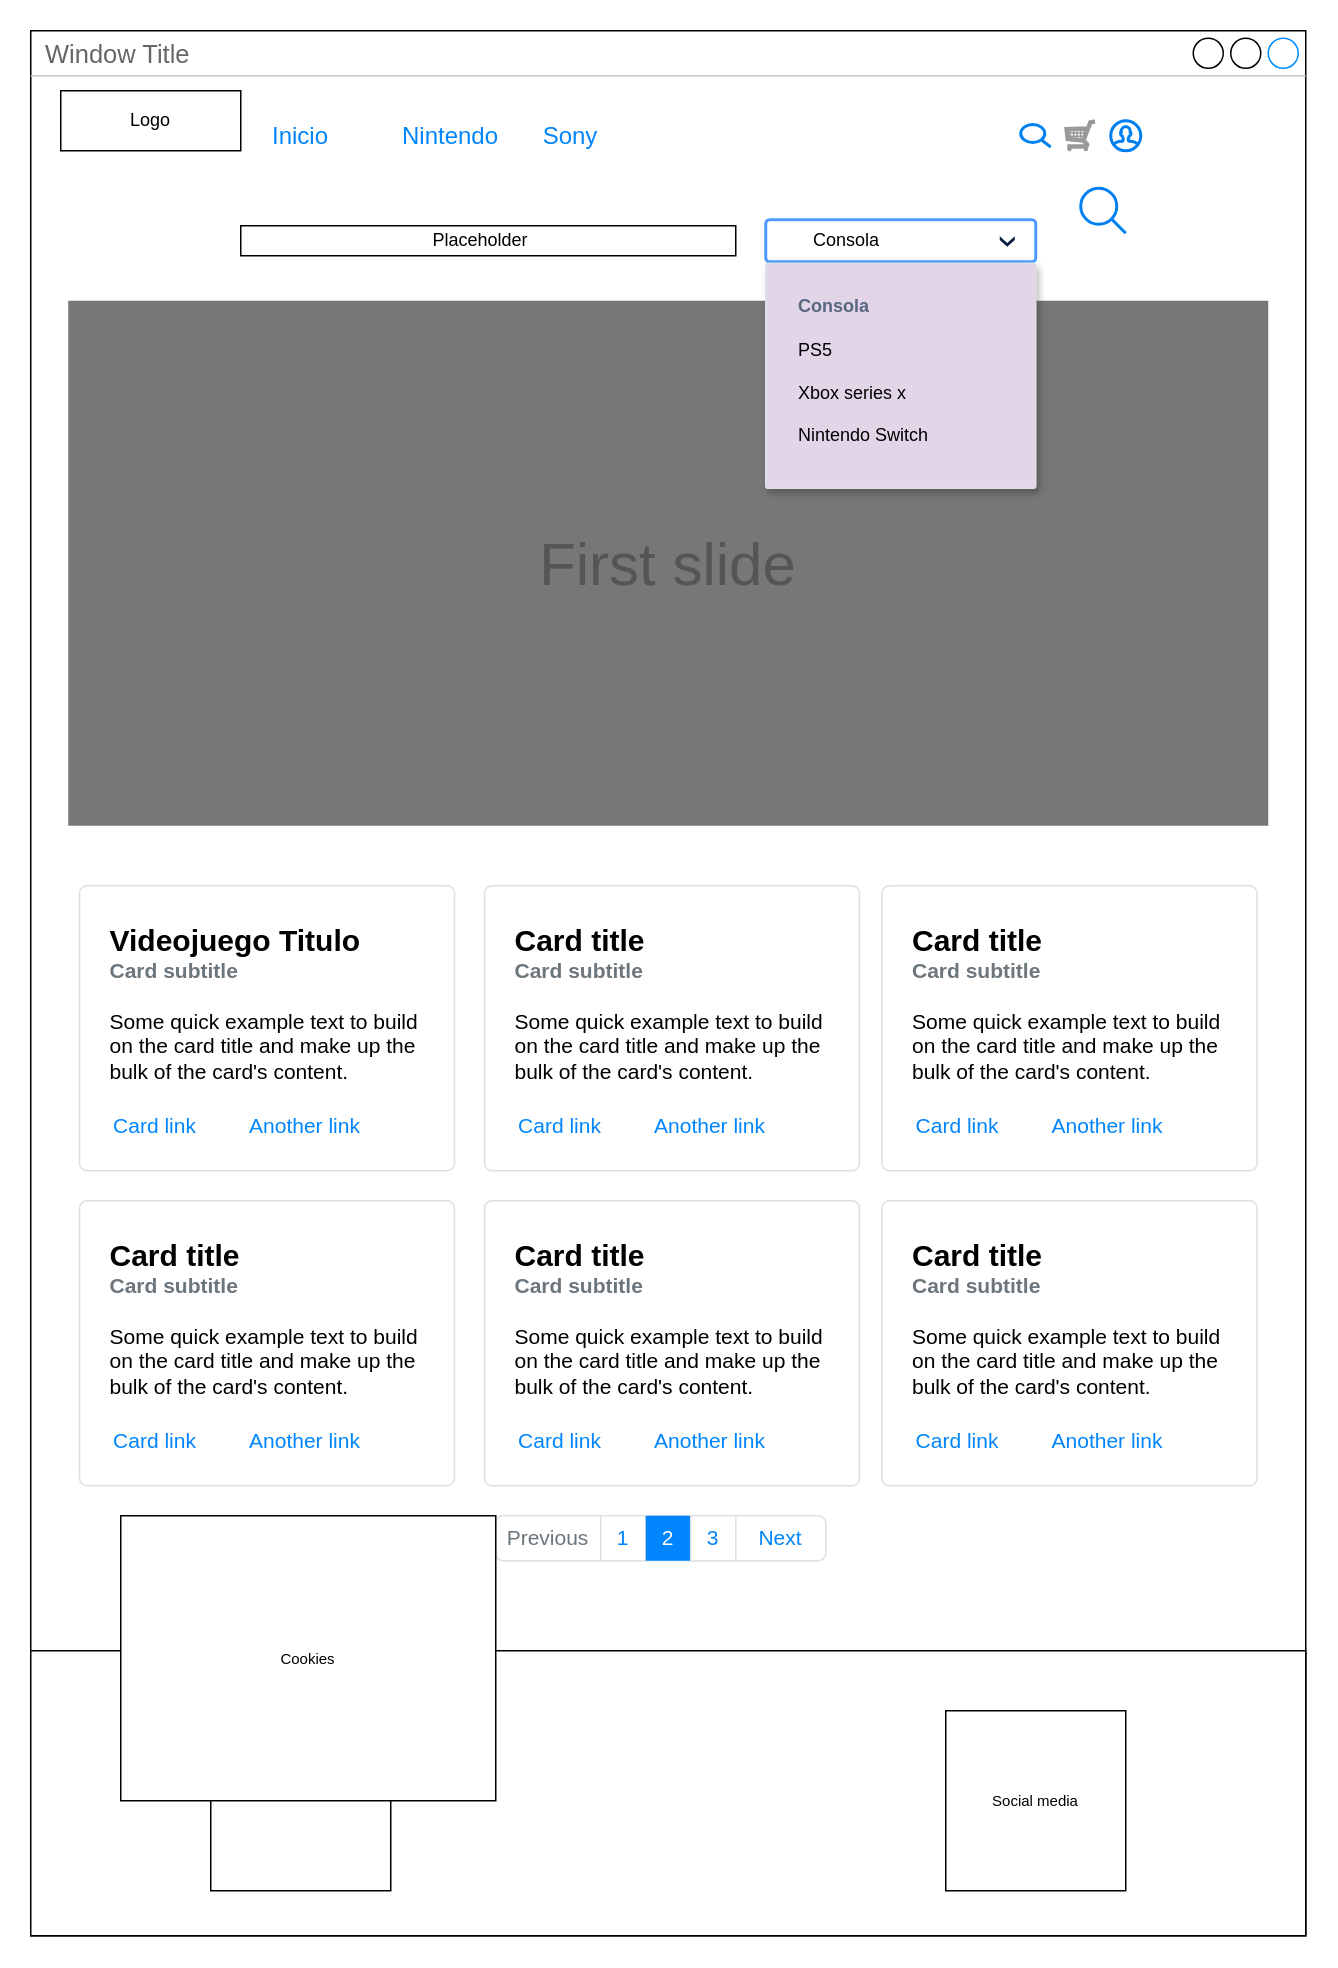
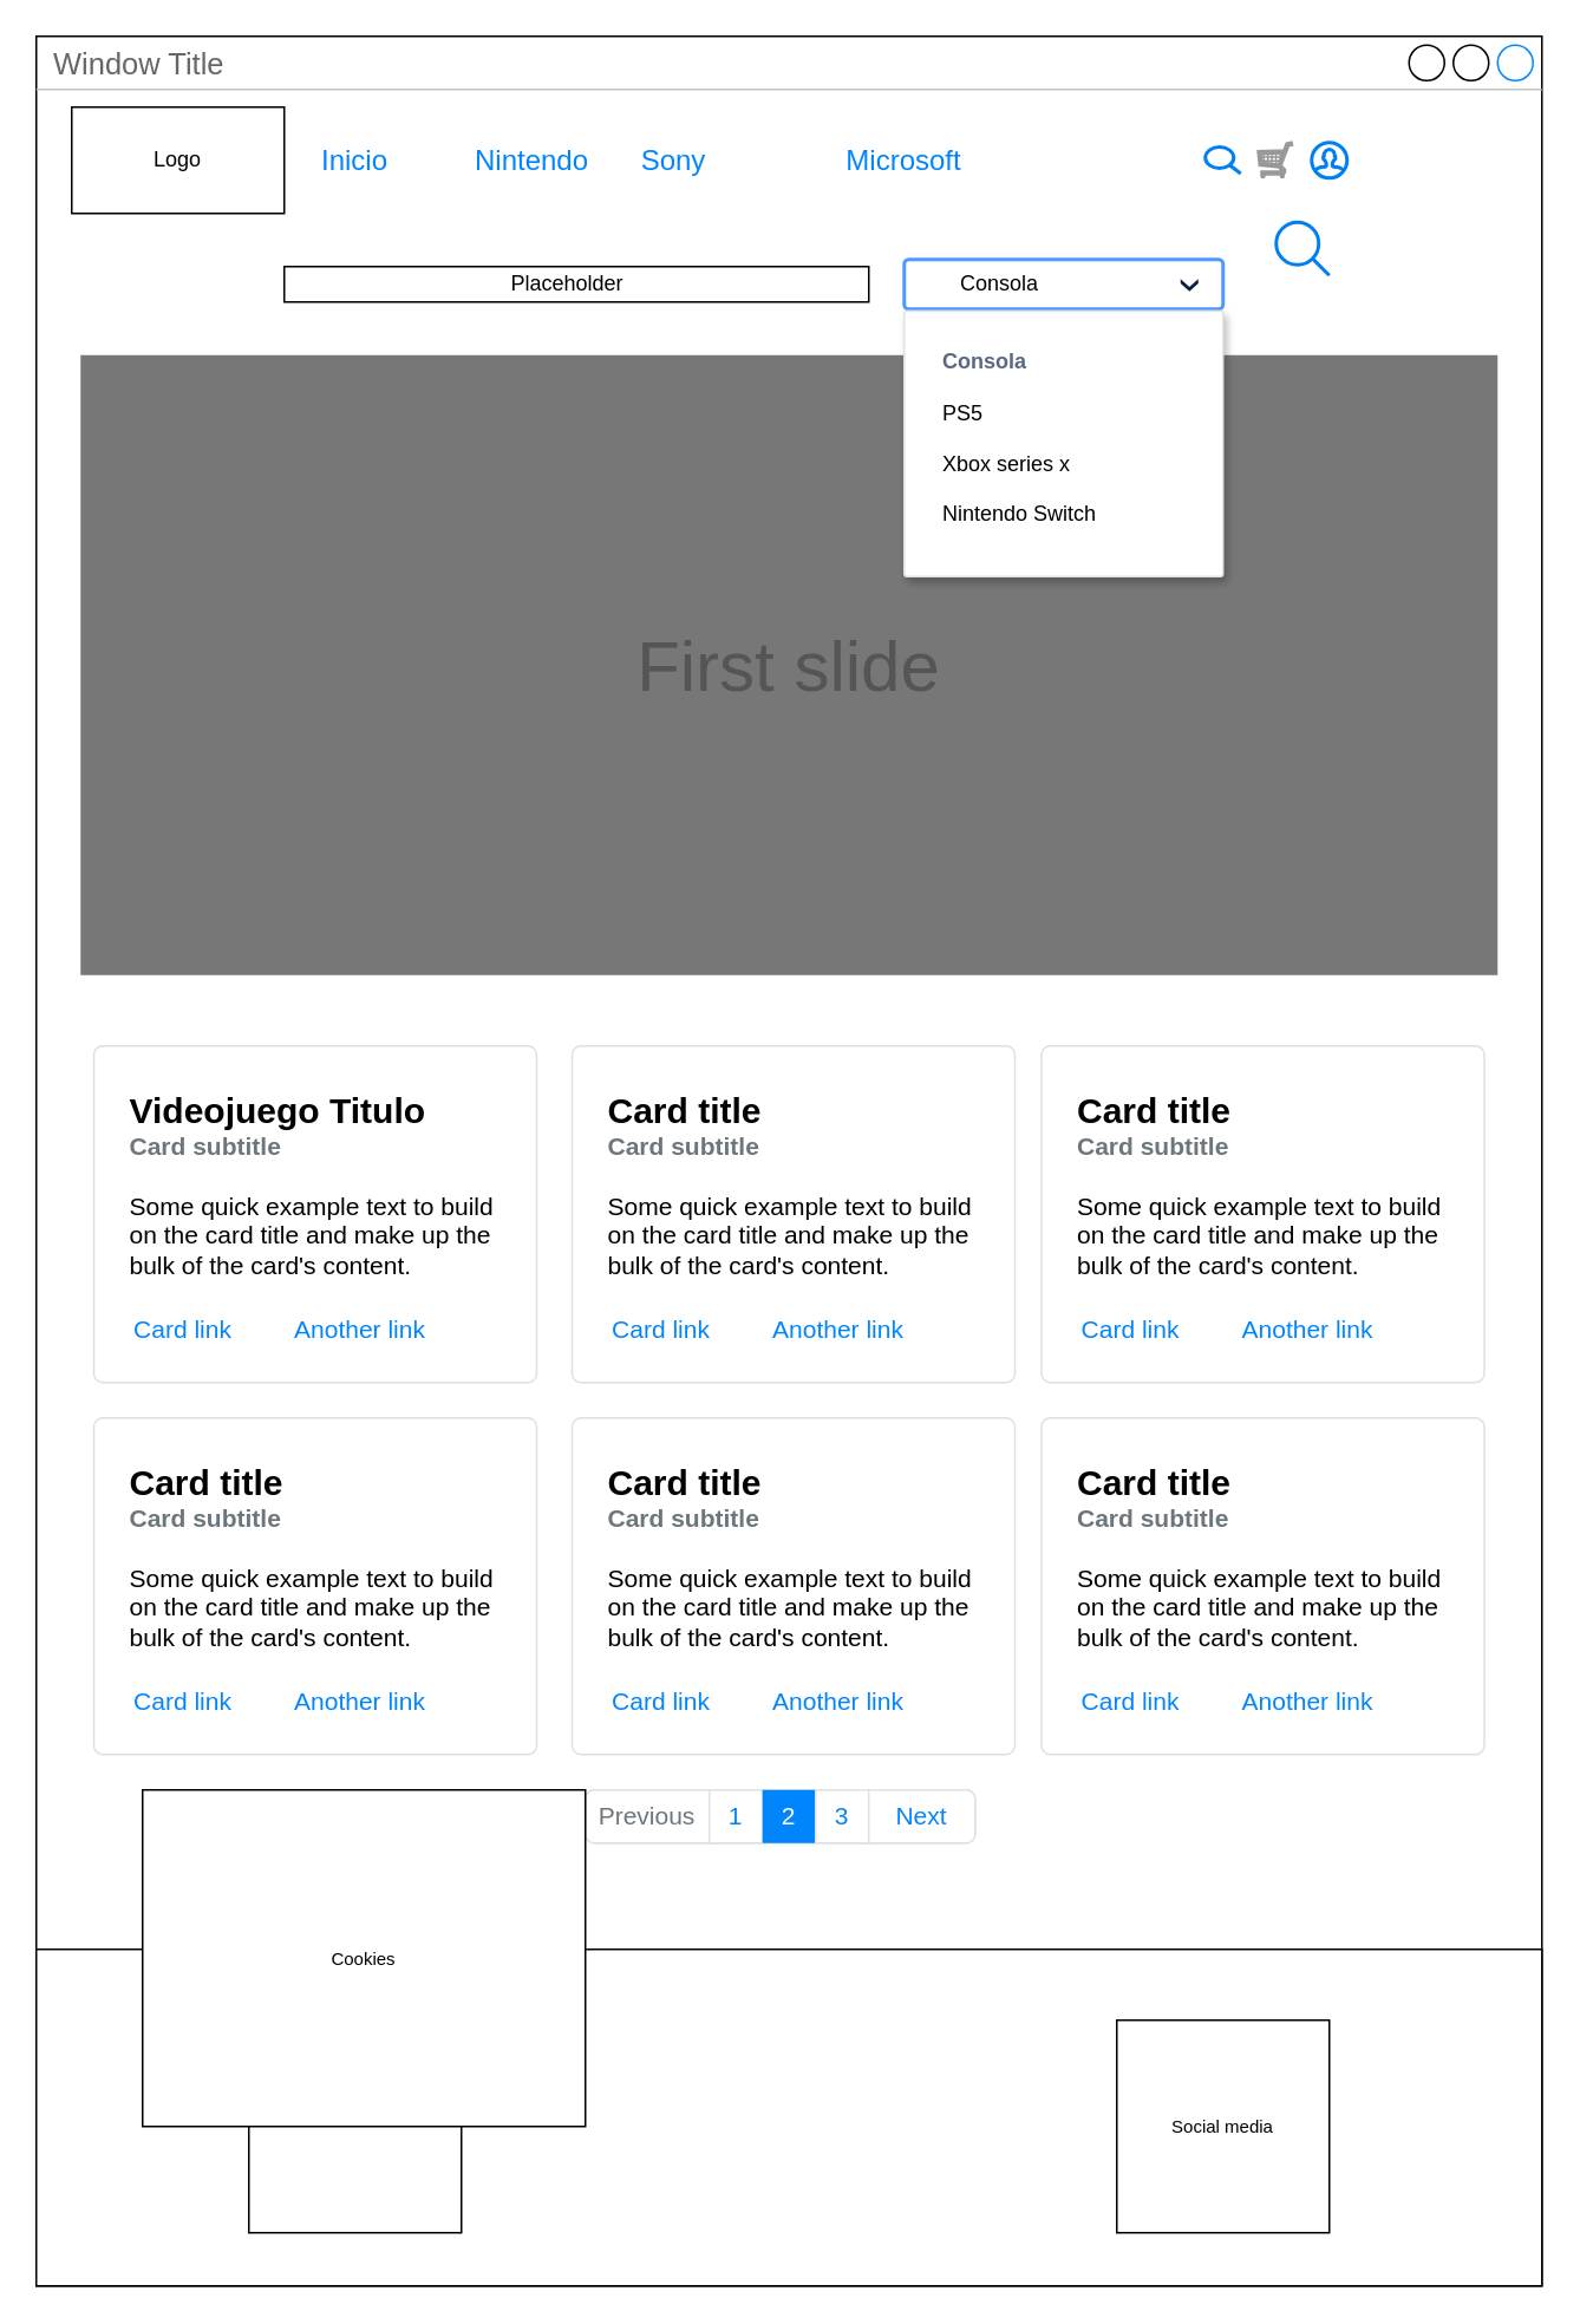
- <mxCell id="5" value="Logo" style="rounded=0;whiteSpace=wrap;html=1;" vertex="1" parent="1"><mxGeometry x="40" y="60" width="120" height="40" as="geometry" /></mxCell>
+ <mxCell id="5" value="Logo" style="rounded=0;whiteSpace=wrap;html=1;" vertex="1" parent="1"><mxGeometry x="40" y="60" width="120" height="60" as="geometry" /></mxCell>
+ <mxCell id="10" value="Microsoft" style="html=1;shadow=0;dashed=0;shape=mxgraph.bootstrap.rrect;rSize=5;strokeColor=none;strokeWidth=1;fillColor=none;fontColor=#0085FC;whiteSpace=wrap;align=center;verticalAlign=middle;spacingLeft=0;fontStyle=0;fontSize=16;spacing=5;" vertex="1" parent="1"><mxGeometry x="480" y="70" width="60" height="40" as="geometry" /></mxCell>
- <mxCell id="41" value="&lt;font color=&quot;#596780&quot;&gt;&lt;b&gt;Consola&lt;br&gt;&lt;/b&gt;&lt;/font&gt;&lt;br&gt;&lt;div&gt;&lt;div&gt;PS5&lt;/div&gt;&lt;br&gt;&lt;div&gt;Xbox series x&lt;/div&gt;&lt;br&gt;&lt;div&gt;Nintendo Switch&lt;/div&gt;&lt;div&gt;&lt;br&gt;&lt;/div&gt;&lt;/div&gt;" style="html=1;rounded=1;fillColor=#e1d5e7;strokeColor=#DFE1E5;fontSize=12;align=left;fontColor=#000000;shadow=1;arcSize=1;whiteSpace=wrap;spacing=2;verticalAlign=top;fontStyle=0;spacingLeft=20;spacingTop=15;" vertex="1" parent="1"><mxGeometry x="510" y="175" width="180" height="150" as="geometry" /></mxCell>
+ <mxCell id="41" value="&lt;font color=&quot;#596780&quot;&gt;&lt;b&gt;Consola&lt;br&gt;&lt;/b&gt;&lt;/font&gt;&lt;br&gt;&lt;div&gt;&lt;div&gt;PS5&lt;/div&gt;&lt;br&gt;&lt;div&gt;Xbox series x&lt;/div&gt;&lt;br&gt;&lt;div&gt;Nintendo Switch&lt;/div&gt;&lt;div&gt;&lt;br&gt;&lt;/div&gt;&lt;/div&gt;" style="html=1;rounded=1;fillColor=#ffffff;strokeColor=#DFE1E5;fontSize=12;align=left;fontColor=#000000;shadow=1;arcSize=1;whiteSpace=wrap;spacing=2;verticalAlign=top;fontStyle=0;spacingLeft=20;spacingTop=15;" vertex="1" parent="1"><mxGeometry x="510" y="175" width="180" height="150" as="geometry" /></mxCell>
